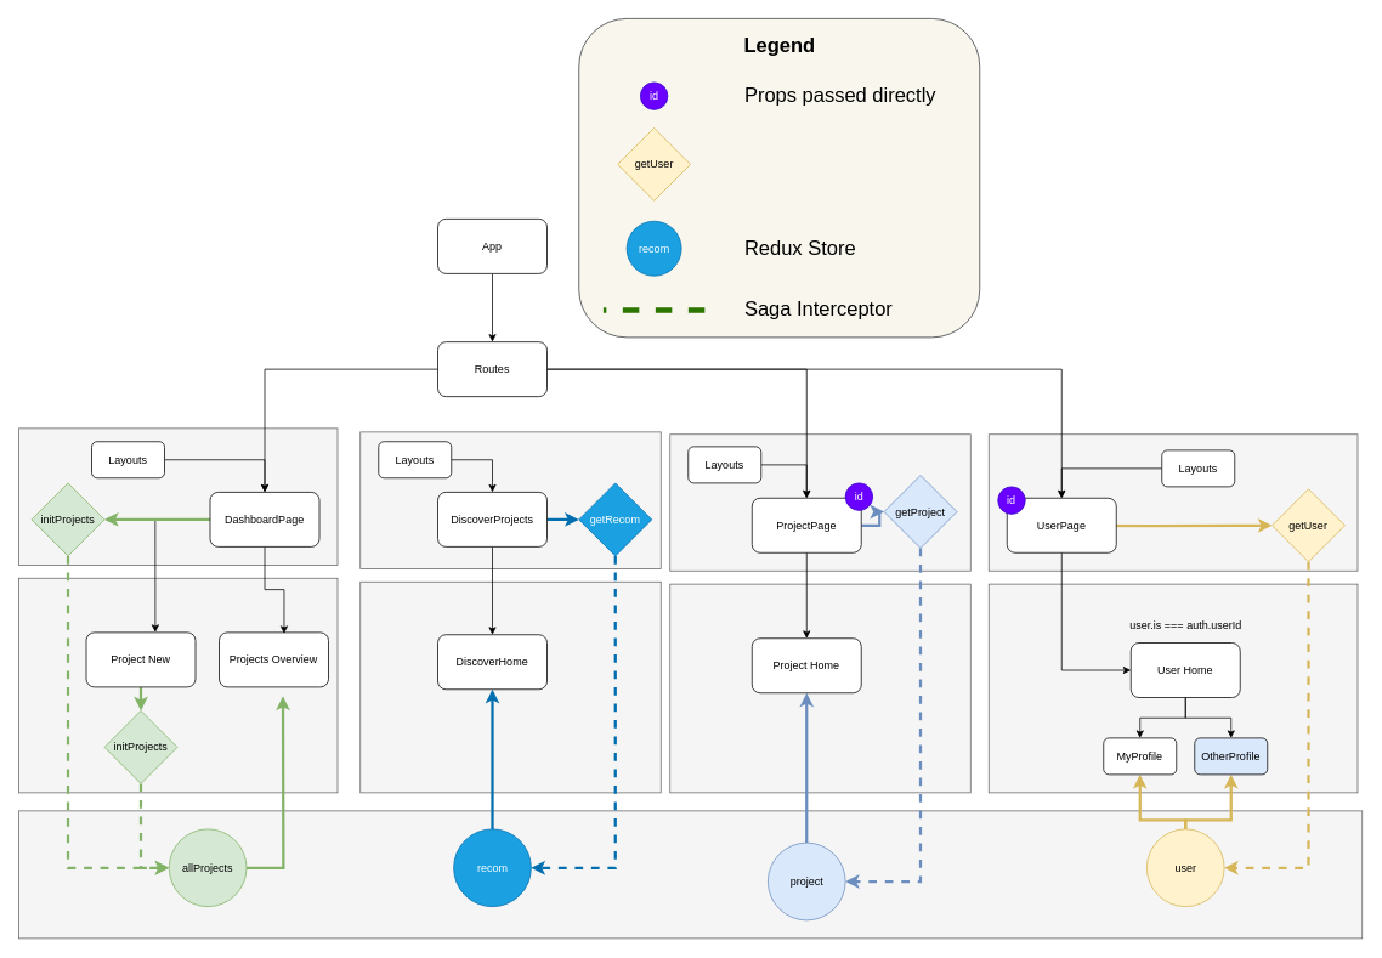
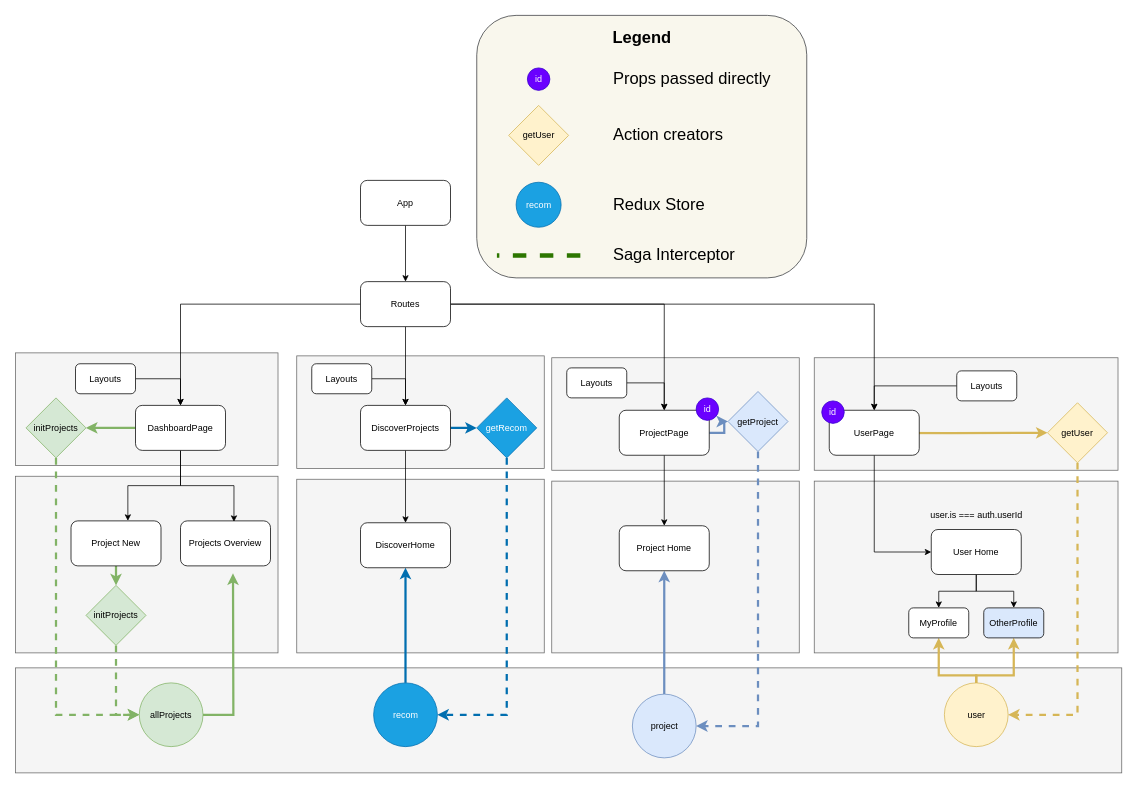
+ <mxCell id="76" value="Action creators" style="text;html=1;strokeColor=none;fillColor=none;align=left;verticalAlign=middle;whiteSpace=wrap;rounded=0;fontSize=22;fontStyle=0" vertex="1" parent="1"><mxGeometry x="815" y="170" width="242.5" height="20" as="geometry" /></mxCell>
+ <mxCell id="16" style="edgeStyle=orthogonalEdgeStyle;rounded=0;orthogonalLoop=1;jettySize=auto;html=1;entryX=0.5;entryY=0;entryDx=0;entryDy=0;" parent="1" source="18" target="58" edge="1"><mxGeometry relative="1" as="geometry" /></mxCell>
- <mxCell id="22" value="DashboardPage" style="rounded=1;whiteSpace=wrap;html=1;" parent="1" vertex="1"><mxGeometry x="230" y="540" width="120" height="60" as="geometry" /></mxCell>
+ <mxCell id="22" value="DashboardPage" style="rounded=1;whiteSpace=wrap;html=1;" parent="1" vertex="1"><mxGeometry x="180" y="540" width="120" height="60" as="geometry" /></mxCell>
